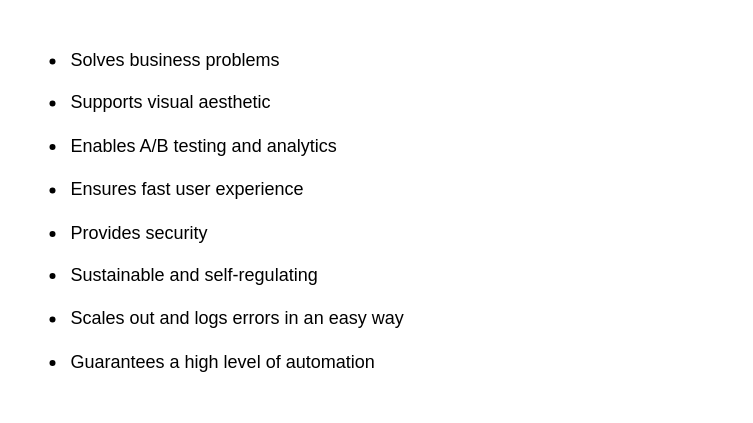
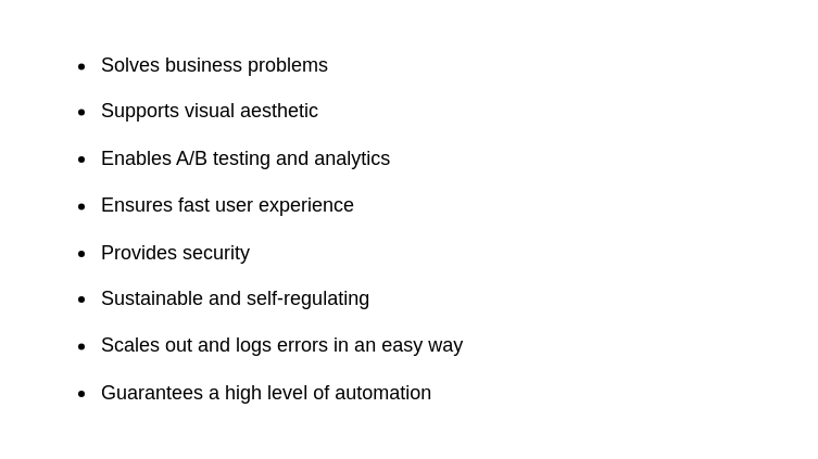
- <mxCell id="2" value="&lt;ul&gt;&#10;&lt;li style=&quot;font-weight: 400&quot;&gt;Solves business problems&lt;/li&gt;&#10;&lt;li style=&quot;font-weight: 400&quot;&gt;Supports visual aesthetic&lt;/li&gt;&#10;&lt;li style=&quot;font-weight: 400&quot;&gt;Enables A/B testing and analytics&lt;/li&gt;&#10;&lt;li style=&quot;font-weight: 400&quot;&gt;Ensures fast user experience&lt;/li&gt;&#10;&lt;li style=&quot;font-weight: 400&quot;&gt;Provides security&lt;/li&gt;&#10;&lt;li style=&quot;font-weight: 400&quot;&gt;Sustainable and self-regulating&lt;/li&gt;&#10;&lt;li style=&quot;font-weight: 400&quot;&gt;Scales out and logs errors in an easy way&lt;/li&gt;&#10;&lt;li style=&quot;font-weight: 400&quot;&gt;Guarantees a high level of automation&lt;/li&gt;&#10;&lt;/ul&gt;" style="text;html=1;strokeColor=none;fillColor=none;align=left;verticalAlign=middle;whiteSpace=wrap;rounded=0;" vertex="1" parent="1"><mxGeometry x="5" y="20" width="460" height="240" as="geometry" /></mxCell>
+ <mxCell id="2" value="&lt;ul&gt;&#10;&lt;li style=&quot;font-weight: 400&quot;&gt;Solves business problems&lt;/li&gt;&#10;&lt;li style=&quot;font-weight: 400&quot;&gt;Supports visual aesthetic&lt;/li&gt;&#10;&lt;li style=&quot;font-weight: 400&quot;&gt;Enables A/B testing and analytics&lt;/li&gt;&#10;&lt;li style=&quot;font-weight: 400&quot;&gt;Ensures fast user experience&lt;/li&gt;&#10;&lt;li style=&quot;font-weight: 400&quot;&gt;Provides security&lt;/li&gt;&#10;&lt;li style=&quot;font-weight: 400&quot;&gt;Sustainable and self-regulating&lt;/li&gt;&#10;&lt;li style=&quot;font-weight: 400&quot;&gt;Scales out and logs errors in an easy way&lt;/li&gt;&#10;&lt;li style=&quot;font-weight: 400&quot;&gt;Guarantees a high level of automation&lt;/li&gt;&#10;&lt;/ul&gt;" style="text;html=1;strokeColor=none;fillColor=none;align=left;verticalAlign=middle;whiteSpace=wrap;rounded=0;" vertex="1" parent="1"><mxGeometry x="20" y="20" width="460" height="240" as="geometry" /></mxCell>
